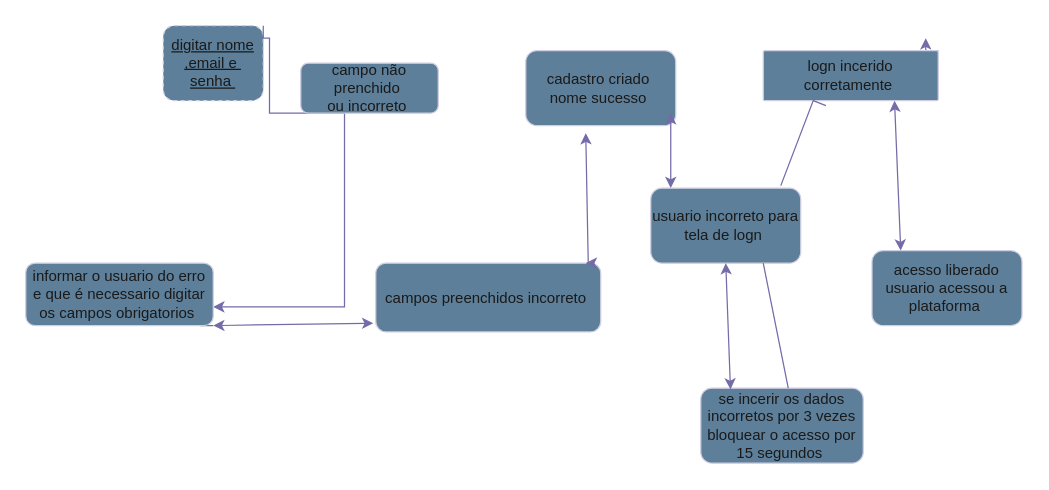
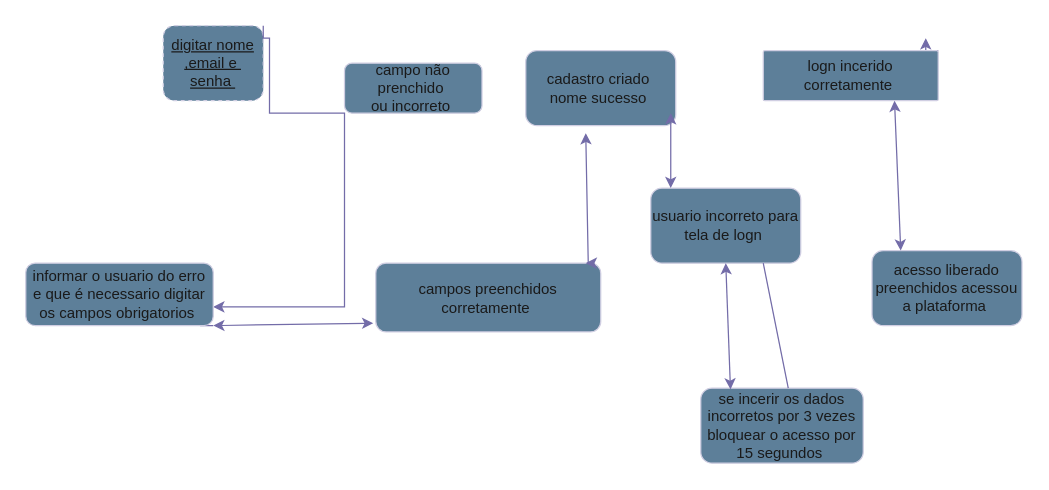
- <mxCell id="4" value="campo não prenchido&amp;nbsp;&lt;br&gt;ou incorreto&amp;nbsp;" style="rounded=1;whiteSpace=wrap;html=1;labelBackgroundColor=none;fillColor=#5D7F99;strokeColor=#D0CEE2;fontColor=#1A1A1A;" vertex="1" parent="1"><mxGeometry x="240" y="50" width="110" height="40" as="geometry" /></mxCell>
+ <mxCell id="4" value="campo não prenchido&amp;nbsp;&lt;br&gt;ou incorreto&amp;nbsp;" style="rounded=1;whiteSpace=wrap;html=1;labelBackgroundColor=none;fillColor=#5D7F99;strokeColor=#D0CEE2;fontColor=#1A1A1A;" vertex="1" parent="1"><mxGeometry x="275" y="50" width="110" height="40" as="geometry" /></mxCell>
- <mxCell id="18" value="" style="endArrow=none;html=1;rounded=0;exitX=0.867;exitY=-0.033;exitDx=0;exitDy=0;exitPerimeter=0;entryX=0.358;entryY=1.1;entryDx=0;entryDy=0;entryPerimeter=0;labelBackgroundColor=none;strokeColor=#736CA8;fontColor=default;" edge="1" parent="1" source="11" target="17"><mxGeometry width="50" height="50" relative="1" as="geometry"><mxPoint x="380" y="230" as="sourcePoint" /><mxPoint x="430" y="180" as="targetPoint" /><Array as="points"><mxPoint x="650" y="80" /></Array></mxGeometry></mxCell>
- <mxCell id="19" value="acesso liberado usuario acessou a plataforma&amp;nbsp;" style="rounded=1;whiteSpace=wrap;html=1;labelBackgroundColor=none;fillColor=#5D7F99;strokeColor=#D0CEE2;fontColor=#1A1A1A;" vertex="1" parent="1"><mxGeometry x="697" y="200" width="120" height="60" as="geometry" /></mxCell>
+ <mxCell id="19" value="acesso liberado preenchidos acessou a plataforma&amp;nbsp;" style="rounded=1;whiteSpace=wrap;html=1;labelBackgroundColor=none;fillColor=#5D7F99;strokeColor=#D0CEE2;fontColor=#1A1A1A;" vertex="1" parent="1"><mxGeometry x="697" y="200" width="120" height="60" as="geometry" /></mxCell>
- <mxCell id="7" value="campos preenchidos incorreto&amp;nbsp;" style="rounded=1;whiteSpace=wrap;html=1;labelBackgroundColor=none;fillColor=#5D7F99;strokeColor=#D0CEE2;fontColor=#1A1A1A;" vertex="1" parent="1"><mxGeometry x="300" y="210" width="180" height="55" as="geometry" /></mxCell>
+ <mxCell id="7" value="campos preenchidos corretamente&amp;nbsp;" style="rounded=1;whiteSpace=wrap;html=1;labelBackgroundColor=none;fillColor=#5D7F99;strokeColor=#D0CEE2;fontColor=#1A1A1A;" vertex="1" parent="1"><mxGeometry x="300" y="210" width="180" height="55" as="geometry" /></mxCell>
